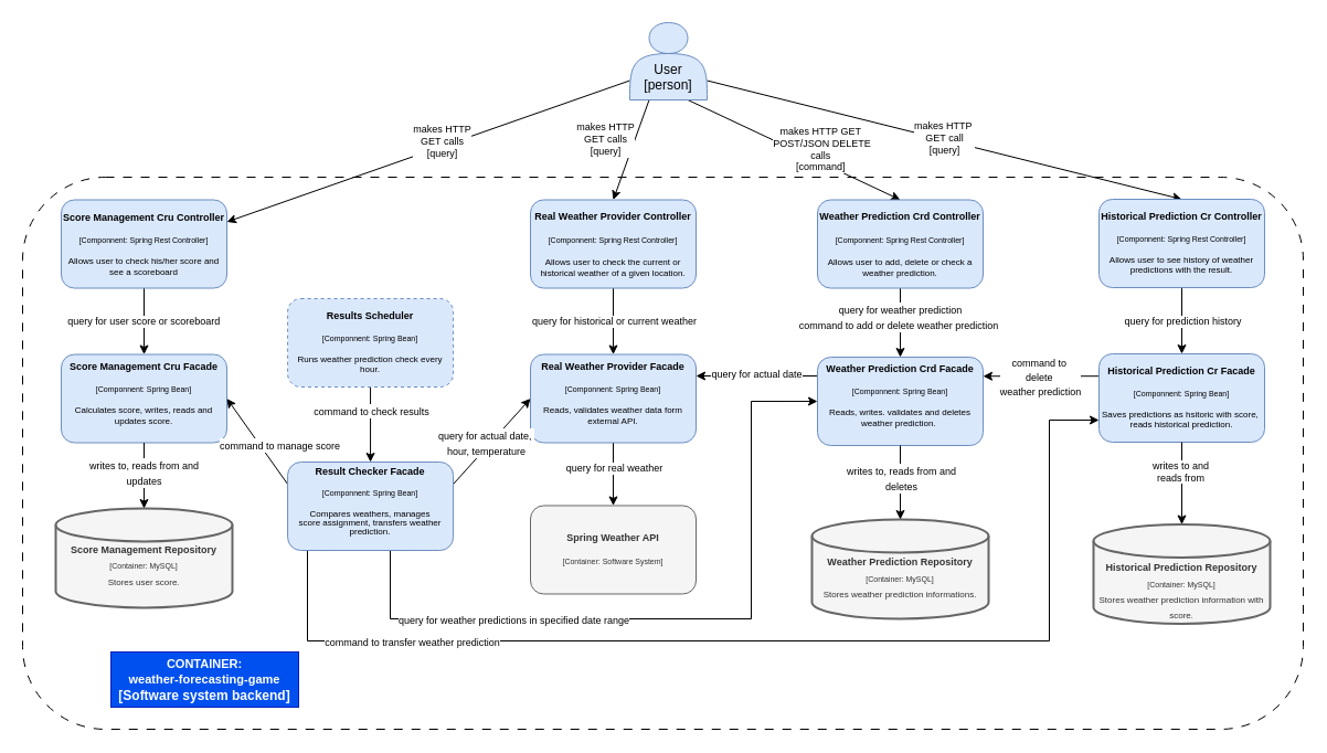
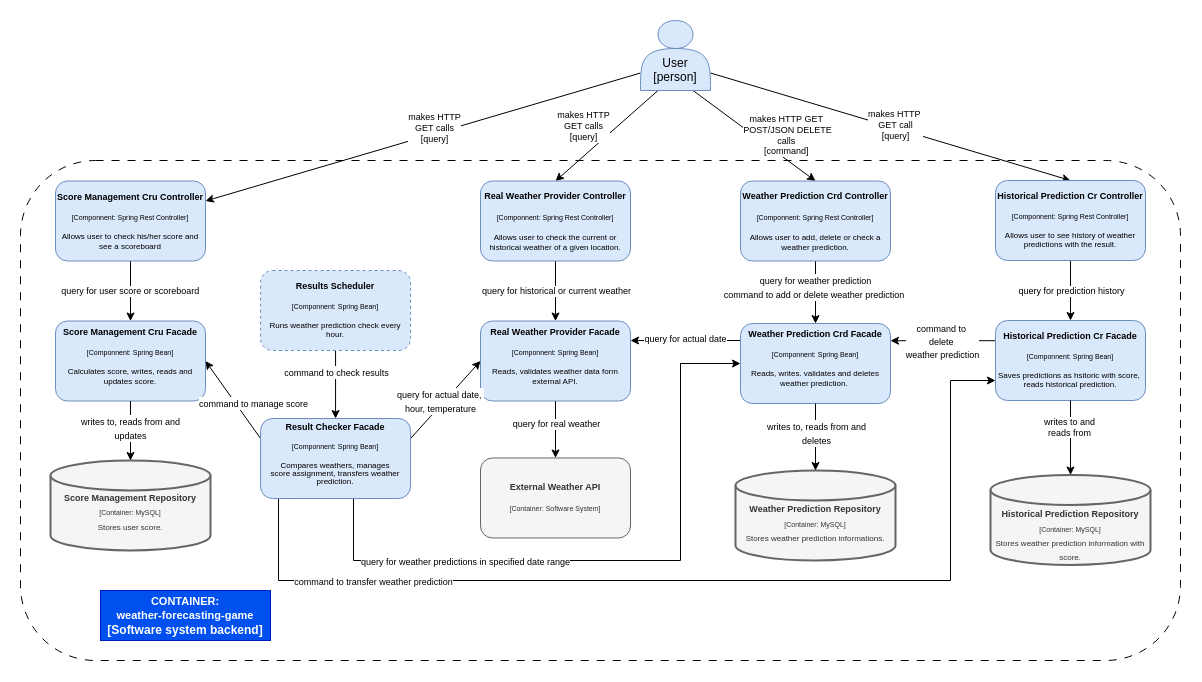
- <mxCell id="12" value="&lt;div&gt;&lt;br&gt;&lt;/div&gt;&lt;div&gt;&lt;br&gt;&lt;/div&gt;User&lt;br&gt;[person]" style="shape=actor;whiteSpace=wrap;html=1;fillColor=#dae8fc;strokeColor=#6c8ebf;" parent="1" vertex="1"><mxGeometry x="570" y="20" width="70" height="70" as="geometry" /></mxCell>
+ <mxCell id="12" value="&lt;div&gt;&lt;br&gt;&lt;/div&gt;&lt;div&gt;&lt;br&gt;&lt;/div&gt;User&lt;br&gt;[person]" style="shape=actor;whiteSpace=wrap;html=1;fillColor=#dae8fc;strokeColor=#6c8ebf;" parent="1" vertex="1"><mxGeometry x="640" y="20" width="70" height="70" as="geometry" /></mxCell>
- <mxCell id="34" value="&lt;div style=&quot;font-size: 9px;&quot;&gt;&lt;font style=&quot;font-size: 9px;&quot;&gt;Spring Weather API&lt;/font&gt;&lt;/div&gt;&lt;div style=&quot;font-size: 9px;&quot;&gt;&lt;font style=&quot;font-size: 9px;&quot;&gt;&lt;br&gt;&lt;/font&gt;&lt;/div&gt;&lt;div style=&quot;&quot;&gt;&lt;font style=&quot;font-weight: normal; font-size: 7px;&quot;&gt;[Container: Software System]&lt;/font&gt;&lt;/div&gt;" style="rounded=1;whiteSpace=wrap;html=1;fontSize=8;fontStyle=1;fillColor=#f5f5f5;strokeColor=#666666;fontColor=#333333;" parent="1" vertex="1"><mxGeometry x="480" y="457.47" width="150" height="80" as="geometry" /></mxCell>
+ <mxCell id="34" value="&lt;div style=&quot;font-size: 9px;&quot;&gt;&lt;font style=&quot;font-size: 9px;&quot;&gt;External Weather API&lt;/font&gt;&lt;/div&gt;&lt;div style=&quot;font-size: 9px;&quot;&gt;&lt;font style=&quot;font-size: 9px;&quot;&gt;&lt;br&gt;&lt;/font&gt;&lt;/div&gt;&lt;div style=&quot;&quot;&gt;&lt;font style=&quot;font-weight: normal; font-size: 7px;&quot;&gt;[Container: Software System]&lt;/font&gt;&lt;/div&gt;" style="rounded=1;whiteSpace=wrap;html=1;fontSize=8;fontStyle=1;fillColor=#f5f5f5;strokeColor=#666666;fontColor=#333333;" parent="1" vertex="1"><mxGeometry x="480" y="457.47" width="150" height="80" as="geometry" /></mxCell>
